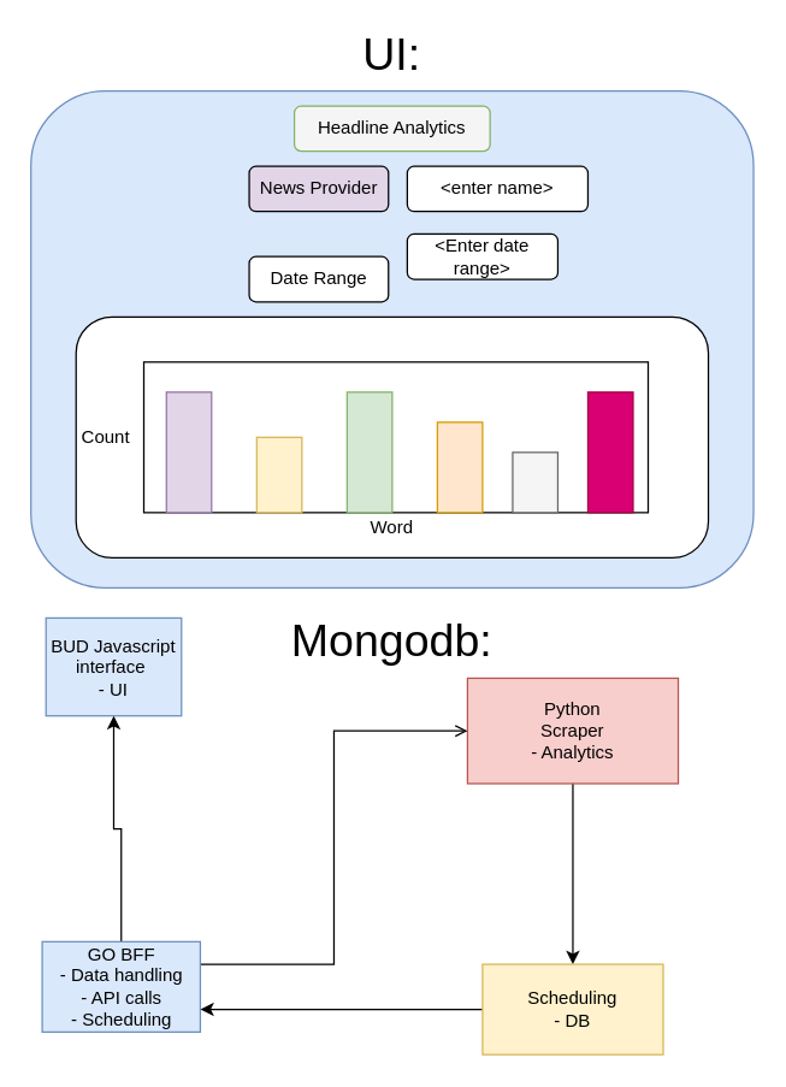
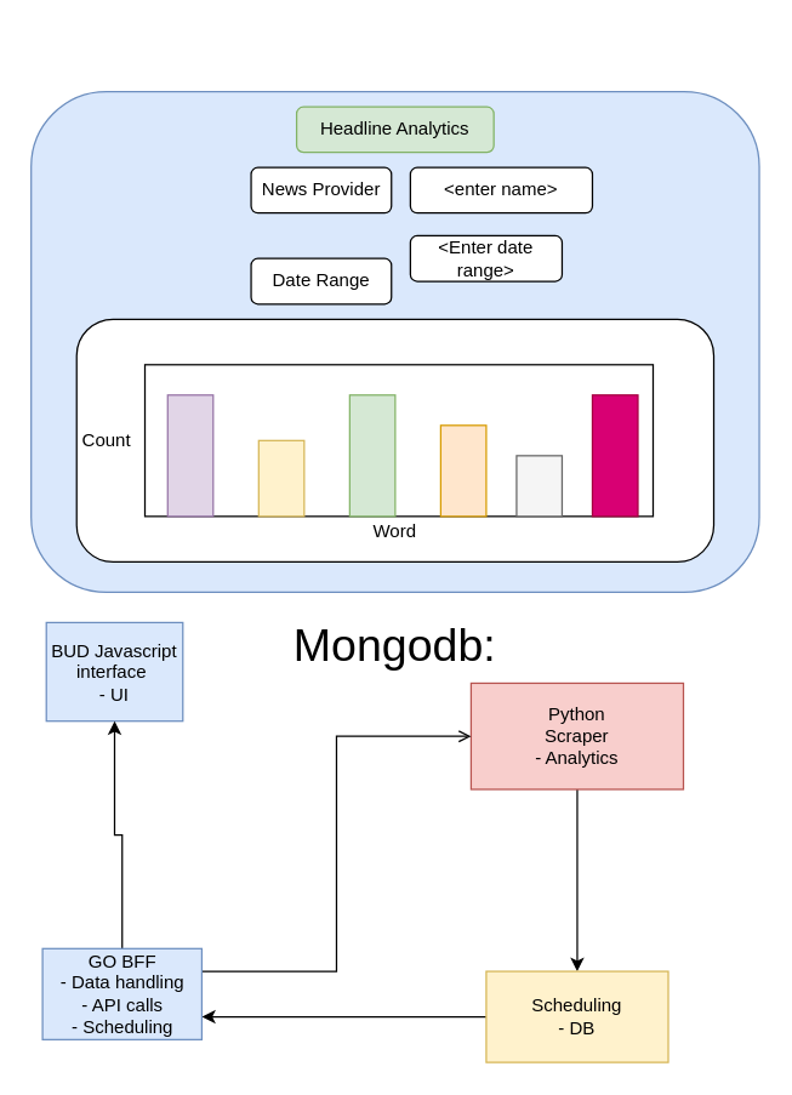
- <mxCell id="15" value="UI:" style="text;html=1;strokeColor=none;fillColor=none;align=center;verticalAlign=middle;whiteSpace=wrap;rounded=0;fontSize=30;" vertex="1" parent="1"><mxGeometry x="230" y="20" width="60" height="30" as="geometry" /></mxCell>
- <mxCell id="13" value="Headline Analytics" style="rounded=1;whiteSpace=wrap;html=1;fillColor=#f5f5f5;strokeColor=#82b366;" vertex="1" parent="1"><mxGeometry x="195" y="70" width="130" height="30" as="geometry" /></mxCell>
+ <mxCell id="13" value="Headline Analytics" style="rounded=1;whiteSpace=wrap;html=1;fillColor=#d5e8d4;strokeColor=#82b366;" vertex="1" parent="1"><mxGeometry x="195" y="70" width="130" height="30" as="geometry" /></mxCell>
- <mxCell id="9" value="News Provider" style="rounded=1;whiteSpace=wrap;html=1;fillColor=#e1d5e7;" vertex="1" parent="1"><mxGeometry x="165" y="110" width="92.5" height="30" as="geometry" /></mxCell>
+ <mxCell id="9" value="News Provider" style="rounded=1;whiteSpace=wrap;html=1;" vertex="1" parent="1"><mxGeometry x="165" y="110" width="92.5" height="30" as="geometry" /></mxCell>
